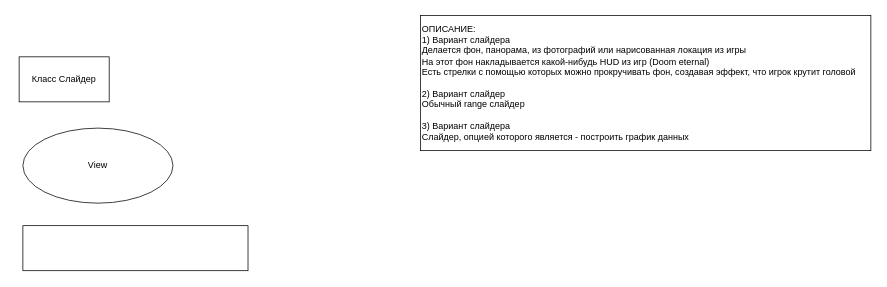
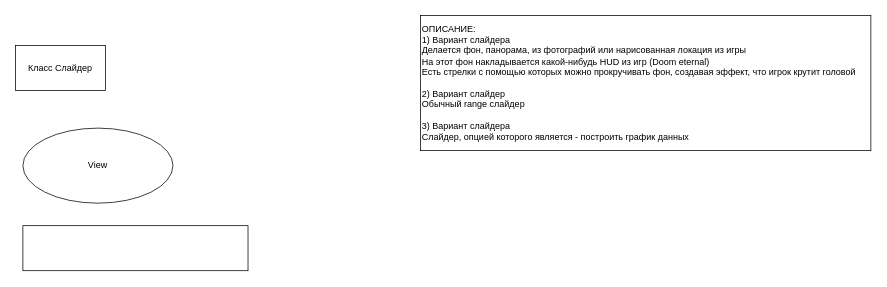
- <mxCell id="2" value="Класс Слайдер" style="rounded=0;whiteSpace=wrap;html=1;" parent="1" vertex="1"><mxGeometry x="25" y="75" width="120" height="60" as="geometry" /></mxCell>
+ <mxCell id="2" value="Класс Слайдер" style="rounded=0;whiteSpace=wrap;html=1;" parent="1" vertex="1"><mxGeometry x="20" y="60" width="120" height="60" as="geometry" /></mxCell>
